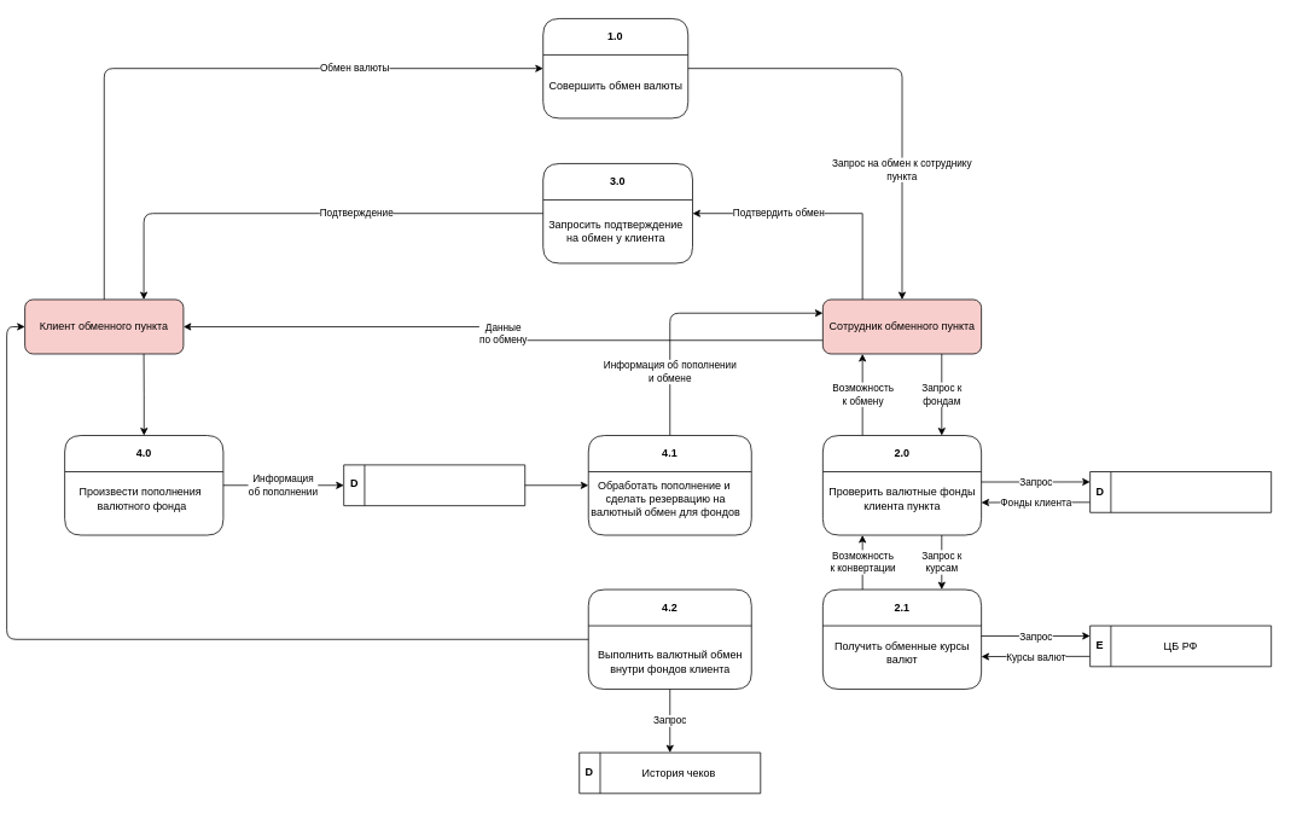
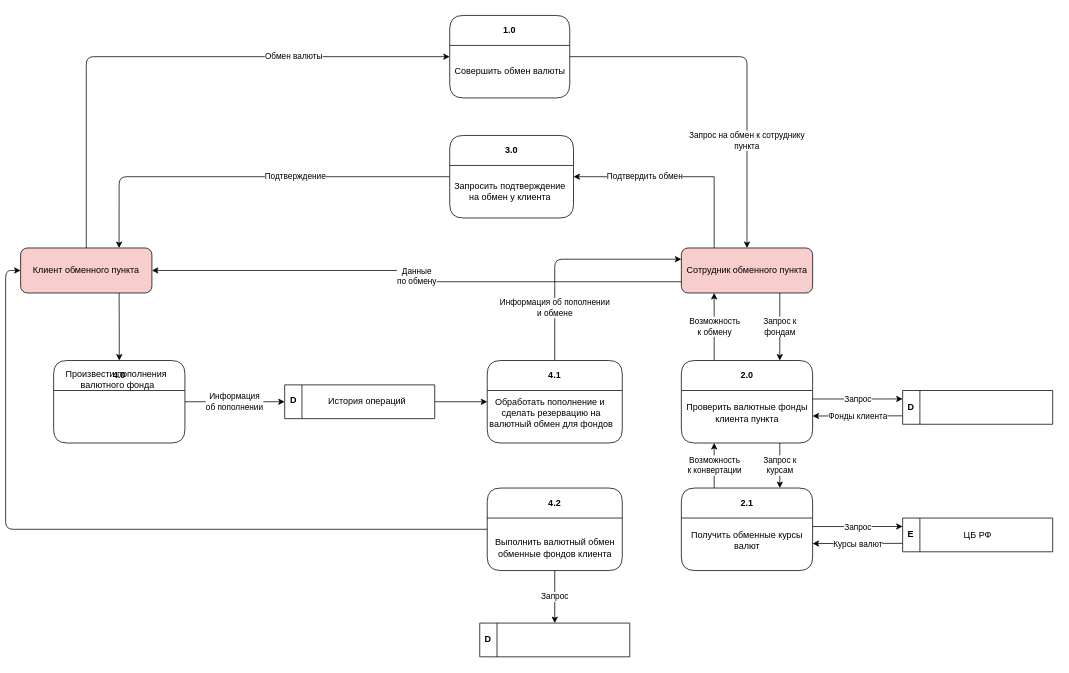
+ <mxCell id="34" value="История операций" style="text;html=1;align=center;verticalAlign=middle;whiteSpace=wrap;rounded=0;" parent="33" vertex="1"><mxGeometry x="30" y="7.5" width="160" height="30" as="geometry" /></mxCell>
- <mxCell id="30" value="Произвести пополнения&amp;nbsp;&lt;br&gt;валютного фонда" style="text;html=1;align=center;verticalAlign=middle;resizable=0;points=[];autosize=1;strokeColor=none;fillColor=none;" parent="29" vertex="1"><mxGeometry x="5" y="50" width="160" height="40" as="geometry" /></mxCell>
+ <mxCell id="30" value="Произвести пополнения&amp;nbsp;&lt;br&gt;валютного фонда" style="text;html=1;align=center;verticalAlign=middle;resizable=0;points=[];autosize=1;strokeColor=none;fillColor=none;" parent="29" vertex="1"><mxGeometry x="5" y="5" width="160" height="40" as="geometry" /></mxCell>
- <mxCell id="41" value="Выполнить валютный обмен&lt;br&gt;внутри фондов клиента" style="text;html=1;align=center;verticalAlign=middle;resizable=0;points=[];autosize=1;strokeColor=none;fillColor=none;" parent="40" vertex="1"><mxGeometry y="60" width="180" height="40" as="geometry" /></mxCell>
+ <mxCell id="41" value="Выполнить валютный обмен&lt;br&gt;обменные фондов клиента" style="text;html=1;align=center;verticalAlign=middle;resizable=0;points=[];autosize=1;strokeColor=none;fillColor=none;" parent="40" vertex="1"><mxGeometry y="60" width="180" height="40" as="geometry" /></mxCell>
- <mxCell id="43" value="История чеков" style="text;html=1;align=center;verticalAlign=middle;whiteSpace=wrap;rounded=0;" parent="42" vertex="1"><mxGeometry x="30" y="7.5" width="160" height="30" as="geometry" /></mxCell>
